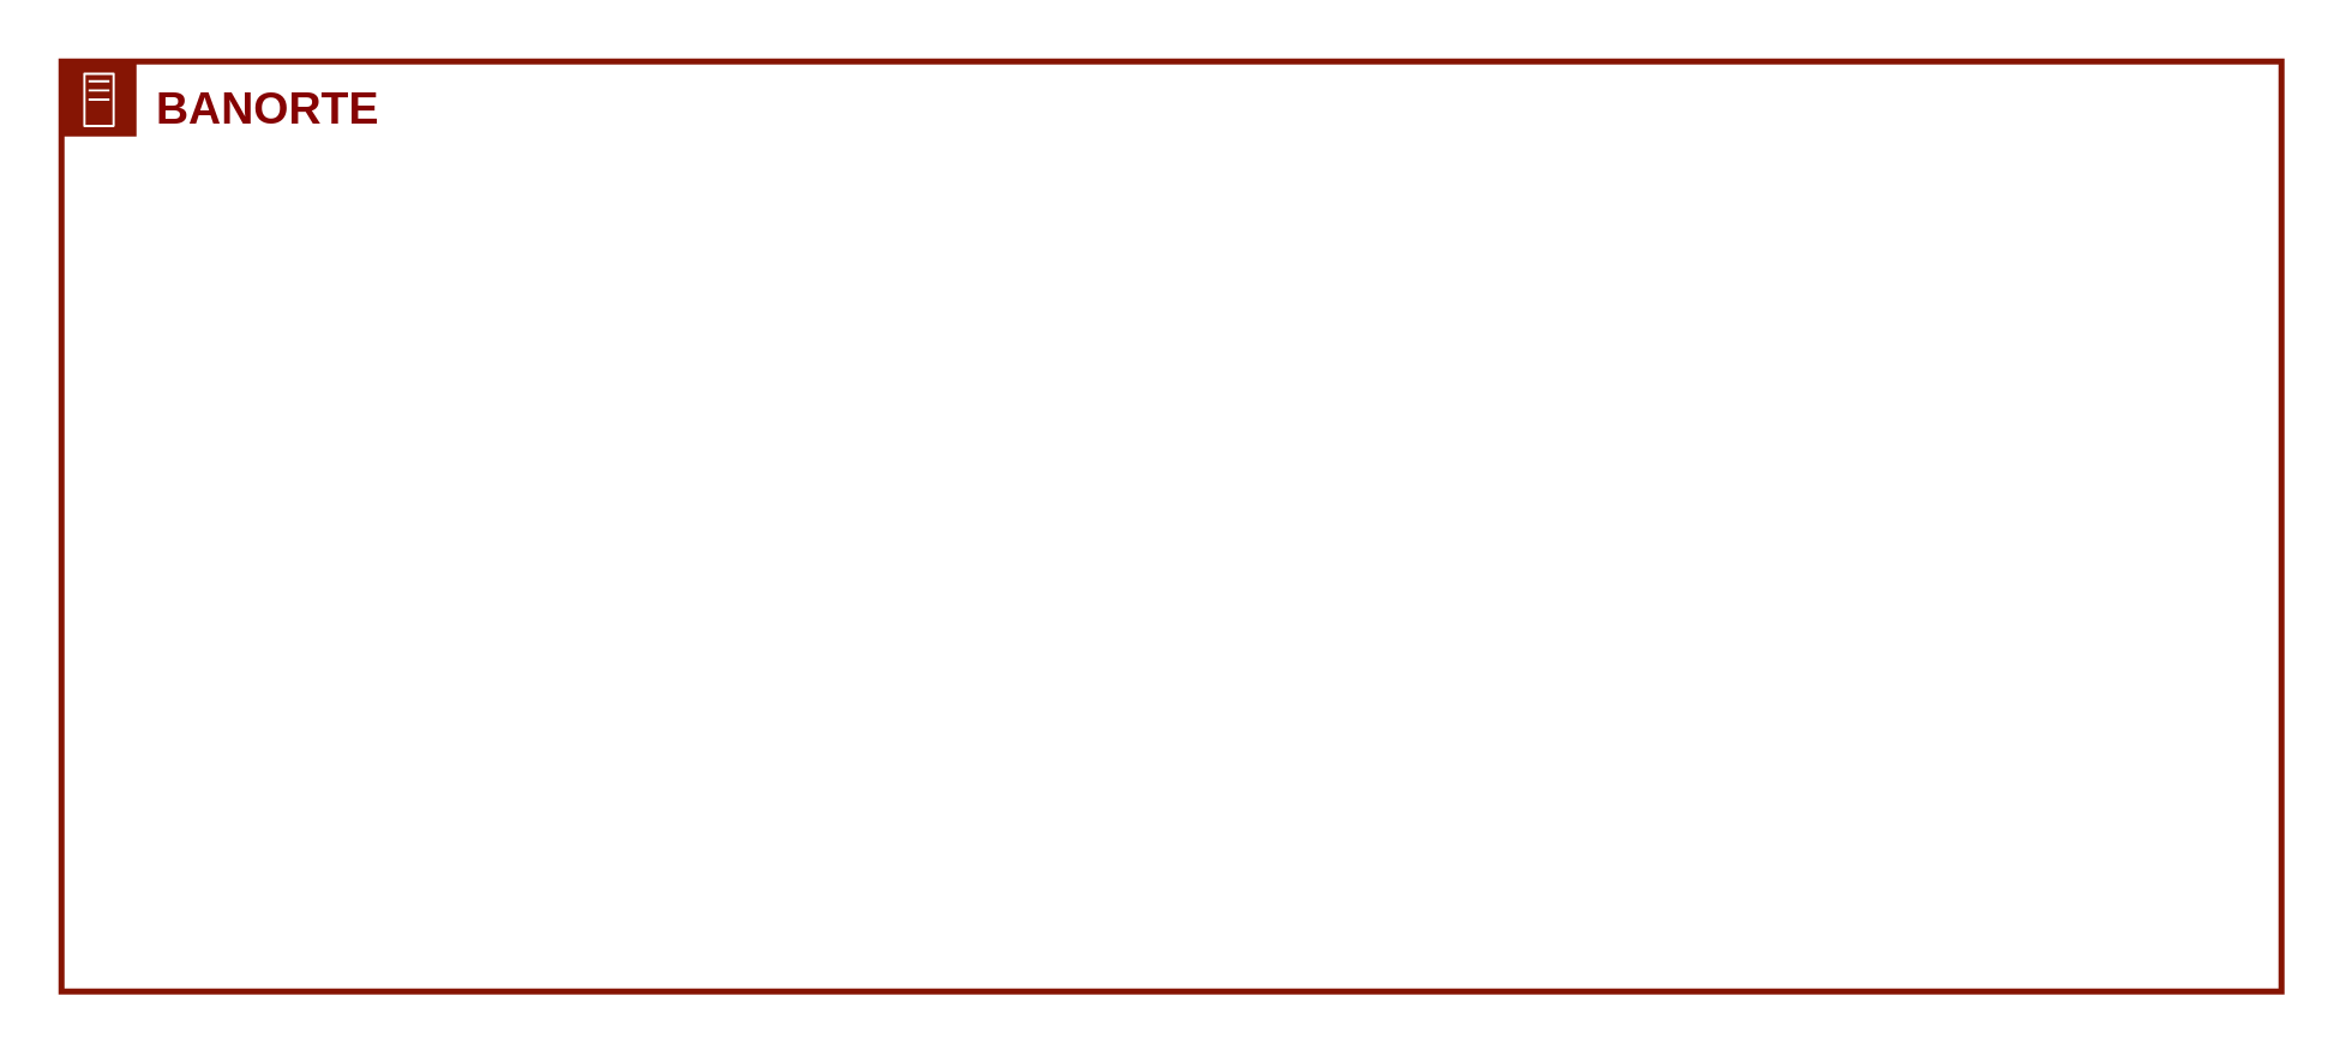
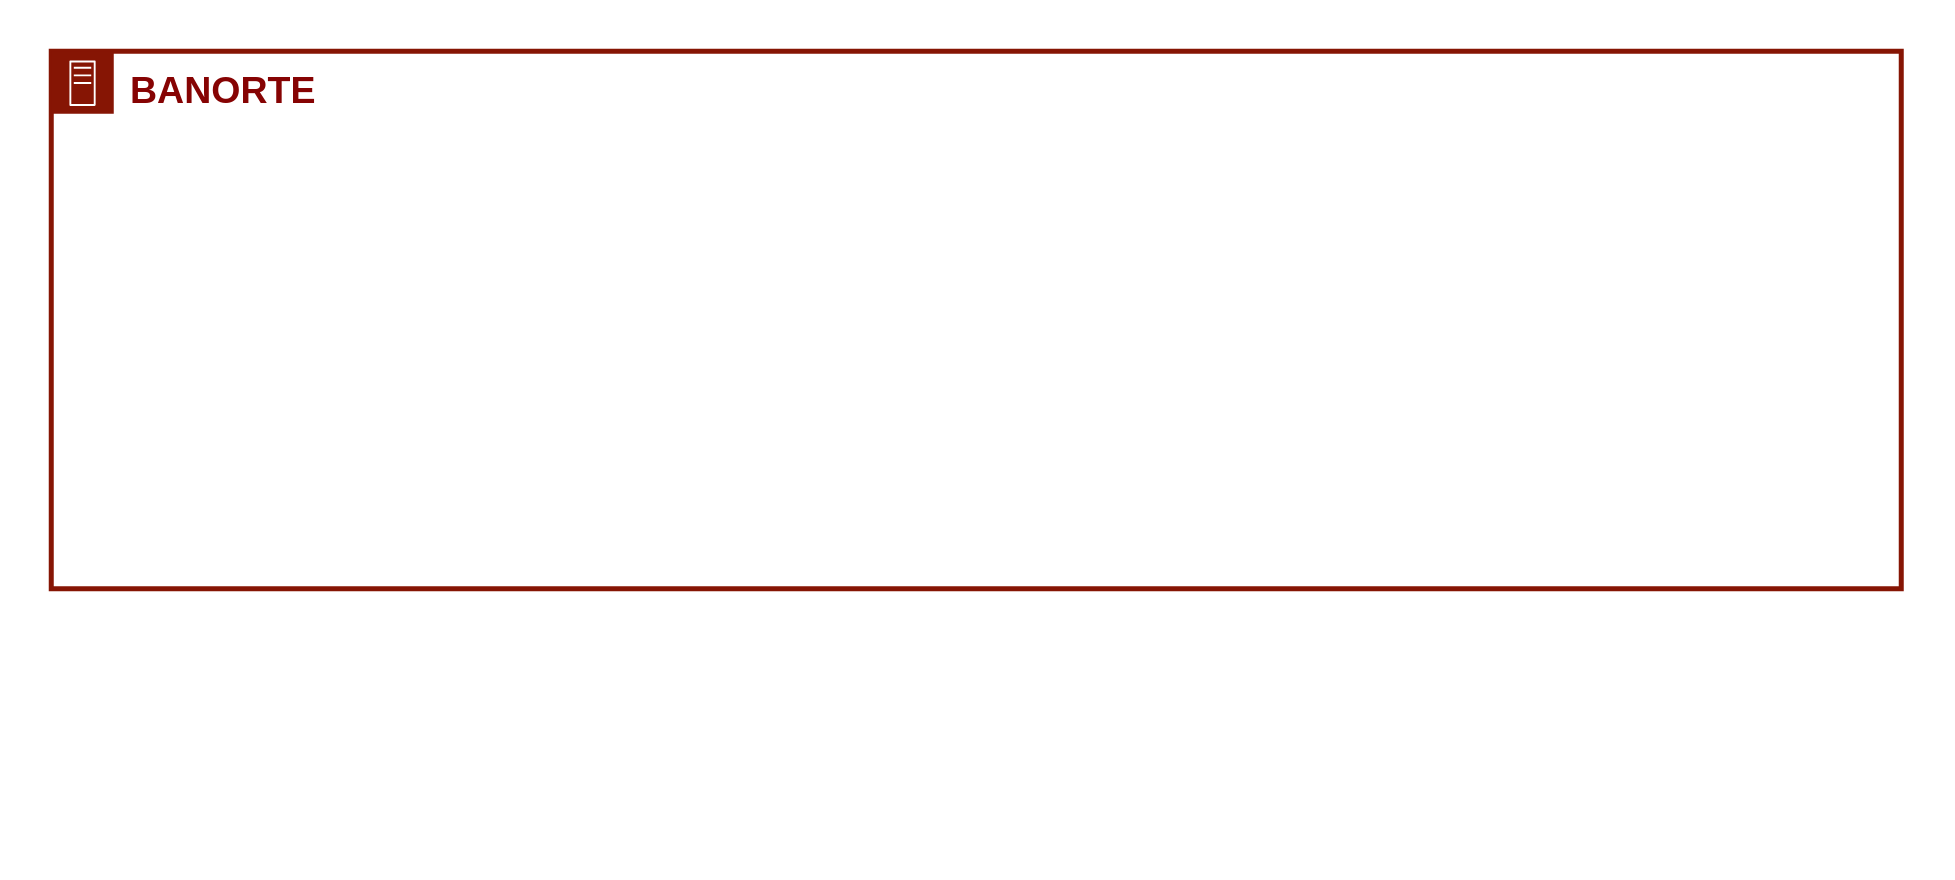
- <mxCell id="2" value="&lt;b&gt;&lt;font color=&quot;#860303&quot; style=&quot;font-size: 15px;&quot;&gt;BANORTE&lt;/font&gt;&lt;/b&gt;" style="points=[[0,0],[0.25,0],[0.5,0],[0.75,0],[1,0],[1,0.25],[1,0.5],[1,0.75],[1,1],[0.75,1],[0.5,1],[0.25,1],[0,1],[0,0.75],[0,0.5],[0,0.25]];outlineConnect=0;gradientColor=none;html=1;whiteSpace=wrap;fontSize=12;fontStyle=0;container=1;pointerEvents=0;collapsible=0;recursiveResize=0;shape=mxgraph.aws4.group;grIcon=mxgraph.aws4.group_on_premise;strokeColor=#861504;fillColor=none;verticalAlign=top;align=left;spacingLeft=30;fontColor=#5A6C86;dashed=0;strokeWidth=2;" vertex="1" parent="1"><mxGeometry x="20" y="20" width="740" height="310" as="geometry" /></mxCell>
+ <mxCell id="2" value="&lt;b&gt;&lt;font color=&quot;#860303&quot; style=&quot;font-size: 15px;&quot;&gt;BANORTE&lt;/font&gt;&lt;/b&gt;" style="points=[[0,0],[0.25,0],[0.5,0],[0.75,0],[1,0],[1,0.25],[1,0.5],[1,0.75],[1,1],[0.75,1],[0.5,1],[0.25,1],[0,1],[0,0.75],[0,0.5],[0,0.25]];outlineConnect=0;gradientColor=none;html=1;whiteSpace=wrap;fontSize=12;fontStyle=0;container=1;pointerEvents=0;collapsible=0;recursiveResize=0;shape=mxgraph.aws4.group;grIcon=mxgraph.aws4.group_on_premise;strokeColor=#861504;fillColor=none;verticalAlign=top;align=left;spacingLeft=30;fontColor=#5A6C86;dashed=0;strokeWidth=2;" vertex="1" parent="1"><mxGeometry x="20" y="20" width="740" height="215" as="geometry" /></mxCell>
